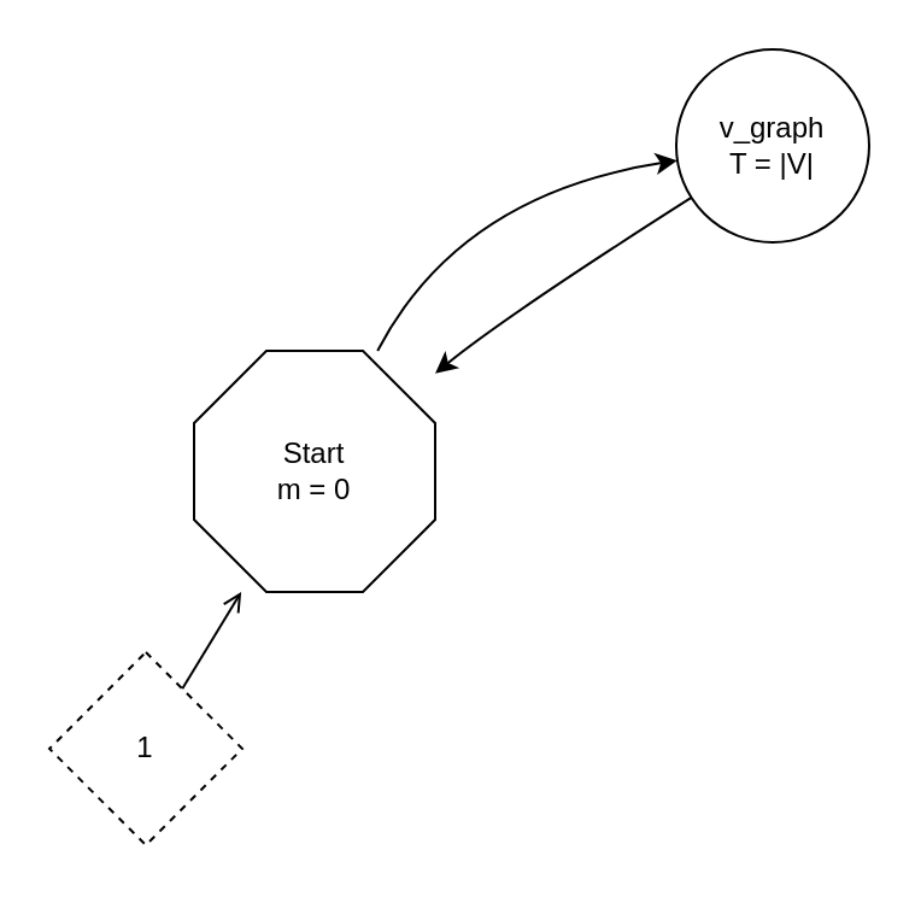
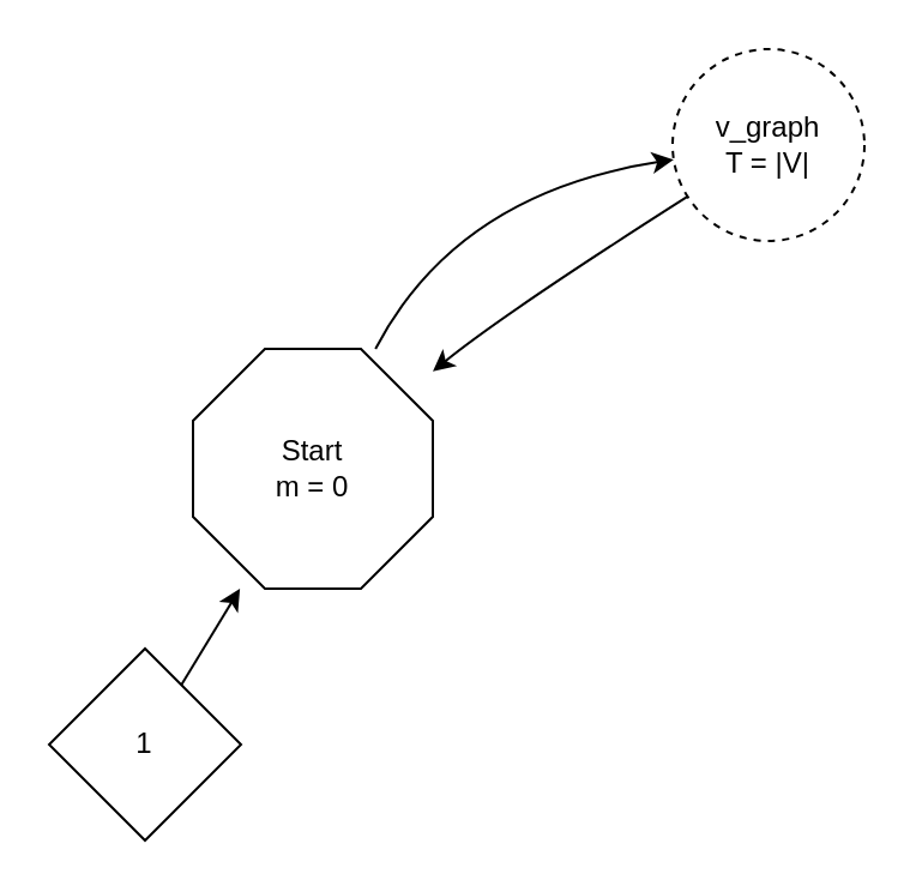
- <mxCell id="5" value="v_graph&lt;div&gt;T = |V|&lt;/div&gt;" style="ellipse;whiteSpace=wrap;html=1;aspect=fixed;" vertex="1" parent="1"><mxGeometry x="280" y="20" width="80" height="80" as="geometry" /></mxCell>
+ <mxCell id="5" value="v_graph&lt;div&gt;T = |V|&lt;/div&gt;" style="ellipse;whiteSpace=wrap;html=1;aspect=fixed;dashed=1;" vertex="1" parent="1"><mxGeometry x="280" y="20" width="80" height="80" as="geometry" /></mxCell>
- <mxCell id="4" value="" style="endArrow=open;html=1;rounded=0;" edge="1" parent="1" source="2" target="3"><mxGeometry width="50" height="50" relative="1" as="geometry"><mxPoint x="370" y="40" as="sourcePoint" /><mxPoint x="420" y="-10" as="targetPoint" /></mxGeometry></mxCell>
+ <mxCell id="4" value="" style="endArrow=classic;html=1;rounded=0;" edge="1" parent="1" source="2" target="3"><mxGeometry width="50" height="50" relative="1" as="geometry"><mxPoint x="370" y="40" as="sourcePoint" /><mxPoint x="420" y="-10" as="targetPoint" /></mxGeometry></mxCell>
- <mxCell id="2" value="1" style="rhombus;whiteSpace=wrap;html=1;dashed=1;" vertex="1" parent="1"><mxGeometry x="20" y="270" width="80" height="80" as="geometry" /></mxCell>
+ <mxCell id="2" value="1" style="rhombus;whiteSpace=wrap;html=1;" vertex="1" parent="1"><mxGeometry x="20" y="270" width="80" height="80" as="geometry" /></mxCell>
